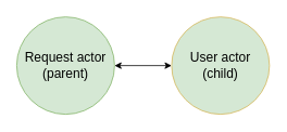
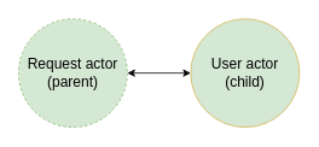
- <mxCell id="3" value="Request actor (parent)" style="ellipse;whiteSpace=wrap;html=1;aspect=fixed;fillColor=#d5e8d4;strokeColor=#82b366;fontSize=16;" vertex="1" parent="1"><mxGeometry x="20" y="20" width="120" height="120" as="geometry" /></mxCell>
+ <mxCell id="3" value="Request actor (parent)" style="ellipse;whiteSpace=wrap;html=1;aspect=fixed;fillColor=#d5e8d4;strokeColor=#82b366;fontSize=16;dashed=1;" vertex="1" parent="1"><mxGeometry x="20" y="20" width="120" height="120" as="geometry" /></mxCell>
